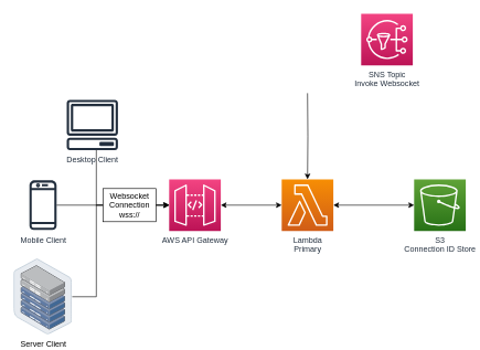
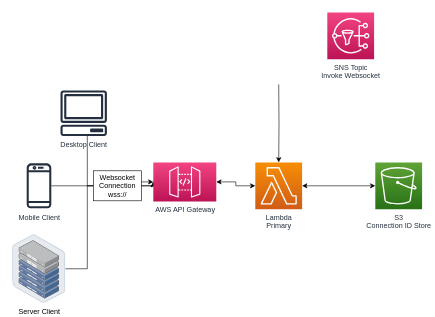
- <mxCell id="10" value="AWS API Gateway" style="points=[[0,0,0],[0.25,0,0],[0.5,0,0],[0.75,0,0],[1,0,0],[0,1,0],[0.25,1,0],[0.5,1,0],[0.75,1,0],[1,1,0],[0,0.25,0],[0,0.5,0],[0,0.75,0],[1,0.25,0],[1,0.5,0],[1,0.75,0]];outlineConnect=0;fontColor=#232F3E;gradientColor=#F34482;gradientDirection=north;fillColor=#BC1356;strokeColor=#ffffff;dashed=0;verticalLabelPosition=bottom;verticalAlign=top;align=center;html=1;fontSize=12;fontStyle=0;aspect=fixed;shape=mxgraph.aws4.resourceIcon;resIcon=mxgraph.aws4.api_gateway;" vertex="1" parent="1"><mxGeometry x="255" y="270" width="78" height="78" as="geometry" /></mxCell>
+ <mxCell id="10" value="AWS API Gateway" style="points=[[0,0,0],[0.25,0,0],[0.5,0,0],[0.75,0,0],[1,0,0],[0,1,0],[0.25,1,0],[0.5,1,0],[0.75,1,0],[1,1,0],[0,0.25,0],[0,0.5,0],[0,0.75,0],[1,0.25,0],[1,0.5,0],[1,0.75,0]];outlineConnect=0;fontColor=#232F3E;gradientColor=#F34482;gradientDirection=north;fillColor=#BC1356;strokeColor=#ffffff;dashed=0;verticalLabelPosition=bottom;verticalAlign=top;align=center;html=1;fontSize=12;fontStyle=0;aspect=fixed;shape=mxgraph.aws4.resourceIcon;resIcon=mxgraph.aws4.api_gateway;" vertex="1" parent="1"><mxGeometry x="255" y="270" width="105" height="65" as="geometry" /></mxCell>
